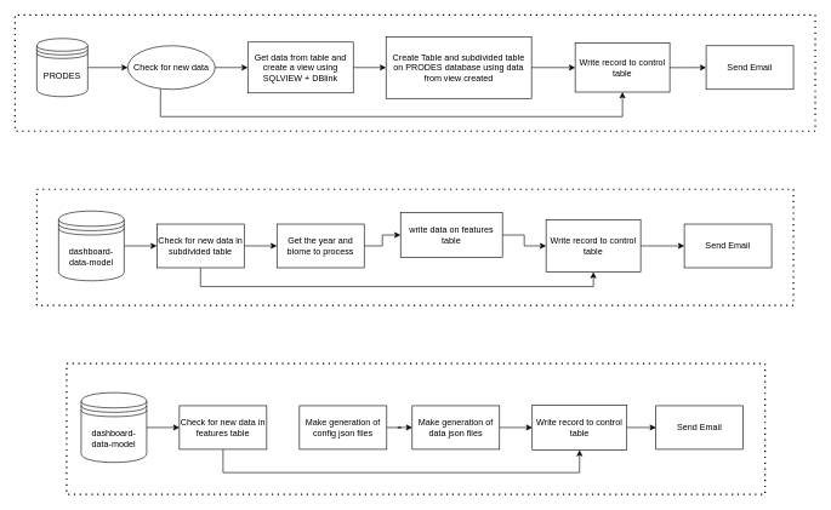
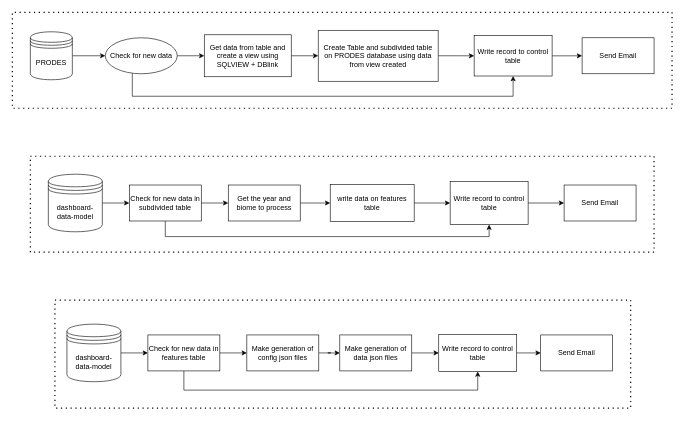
- <mxCell id="25" value="write data on features table" style="whiteSpace=wrap;html=1;" vertex="1" parent="16"><mxGeometry x="500" y="32" width="140" height="62" as="geometry" /></mxCell>
+ <mxCell id="25" value="write data on features table" style="whiteSpace=wrap;html=1;" vertex="1" parent="16"><mxGeometry x="500" y="47" width="140" height="62" as="geometry" /></mxCell>
+ <mxCell id="5" value="" style="edgeStyle=orthogonalEdgeStyle;rounded=0;orthogonalLoop=1;jettySize=auto;html=1;" edge="1" parent="2" source="7" target="9"><mxGeometry relative="1" as="geometry" /></mxCell>
